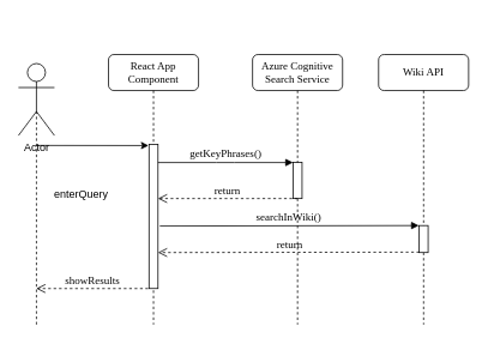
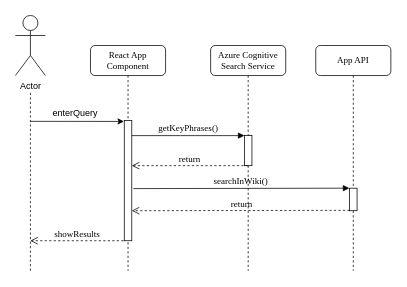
- <mxCell id="6" value="Wiki API" style="shape=umlLifeline;perimeter=lifelinePerimeter;whiteSpace=wrap;html=1;container=1;collapsible=0;recursiveResize=0;outlineConnect=0;rounded=1;shadow=0;comic=0;labelBackgroundColor=none;strokeWidth=1;fontFamily=Verdana;fontSize=12;align=center;" parent="1" vertex="1"><mxGeometry x="420" y="60" width="100" height="300" as="geometry" /></mxCell>
+ <mxCell id="6" value="App API" style="shape=umlLifeline;perimeter=lifelinePerimeter;whiteSpace=wrap;html=1;container=1;collapsible=0;recursiveResize=0;outlineConnect=0;rounded=1;shadow=0;comic=0;labelBackgroundColor=none;strokeWidth=1;fontFamily=Verdana;fontSize=12;align=center;" parent="1" vertex="1"><mxGeometry x="420" y="60" width="100" height="300" as="geometry" /></mxCell>
- <mxCell id="9" value="Actor" style="shape=umlActor;verticalLabelPosition=bottom;labelBackgroundColor=#ffffff;verticalAlign=top;html=1;outlineConnect=0;" vertex="1" parent="1"><mxGeometry x="20" y="70" width="40" height="80" as="geometry" /></mxCell>
+ <mxCell id="9" value="Actor" style="shape=umlActor;verticalLabelPosition=bottom;labelBackgroundColor=#ffffff;verticalAlign=top;html=1;outlineConnect=0;" vertex="1" parent="1"><mxGeometry x="20" y="20" width="40" height="80" as="geometry" /></mxCell>
- <mxCell id="12" value="enterQuery" style="text;html=1;strokeColor=none;fillColor=none;align=center;verticalAlign=middle;whiteSpace=wrap;rounded=0;" vertex="1" parent="1"><mxGeometry x="70" y="205" width="40" height="20" as="geometry" /></mxCell>
+ <mxCell id="12" value="enterQuery" style="text;html=1;strokeColor=none;fillColor=none;align=center;verticalAlign=middle;whiteSpace=wrap;rounded=0;" vertex="1" parent="1"><mxGeometry x="80" y="140" width="40" height="20" as="geometry" /></mxCell>
